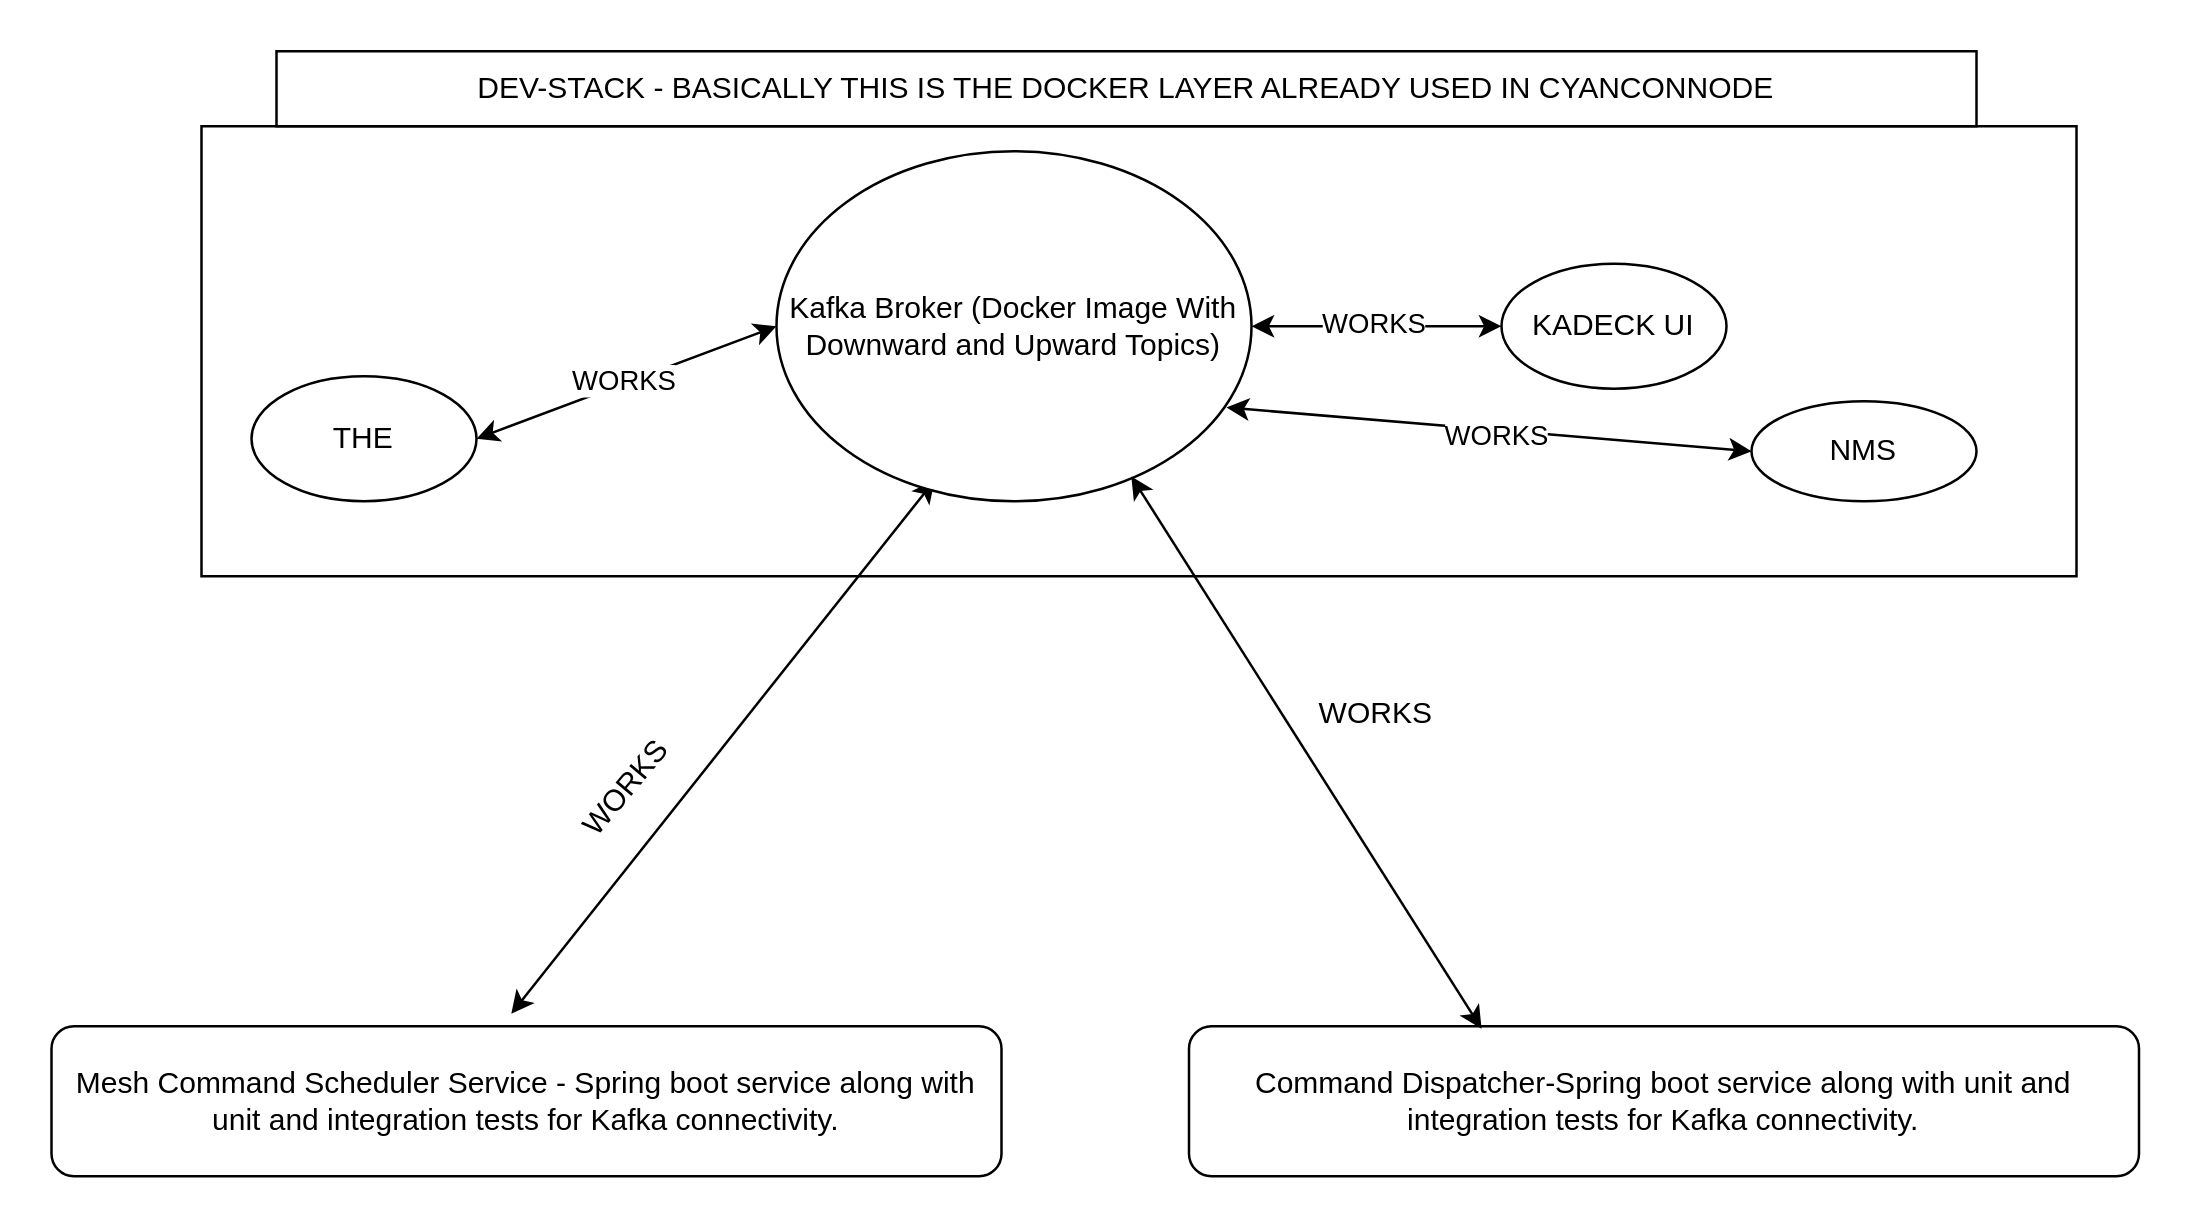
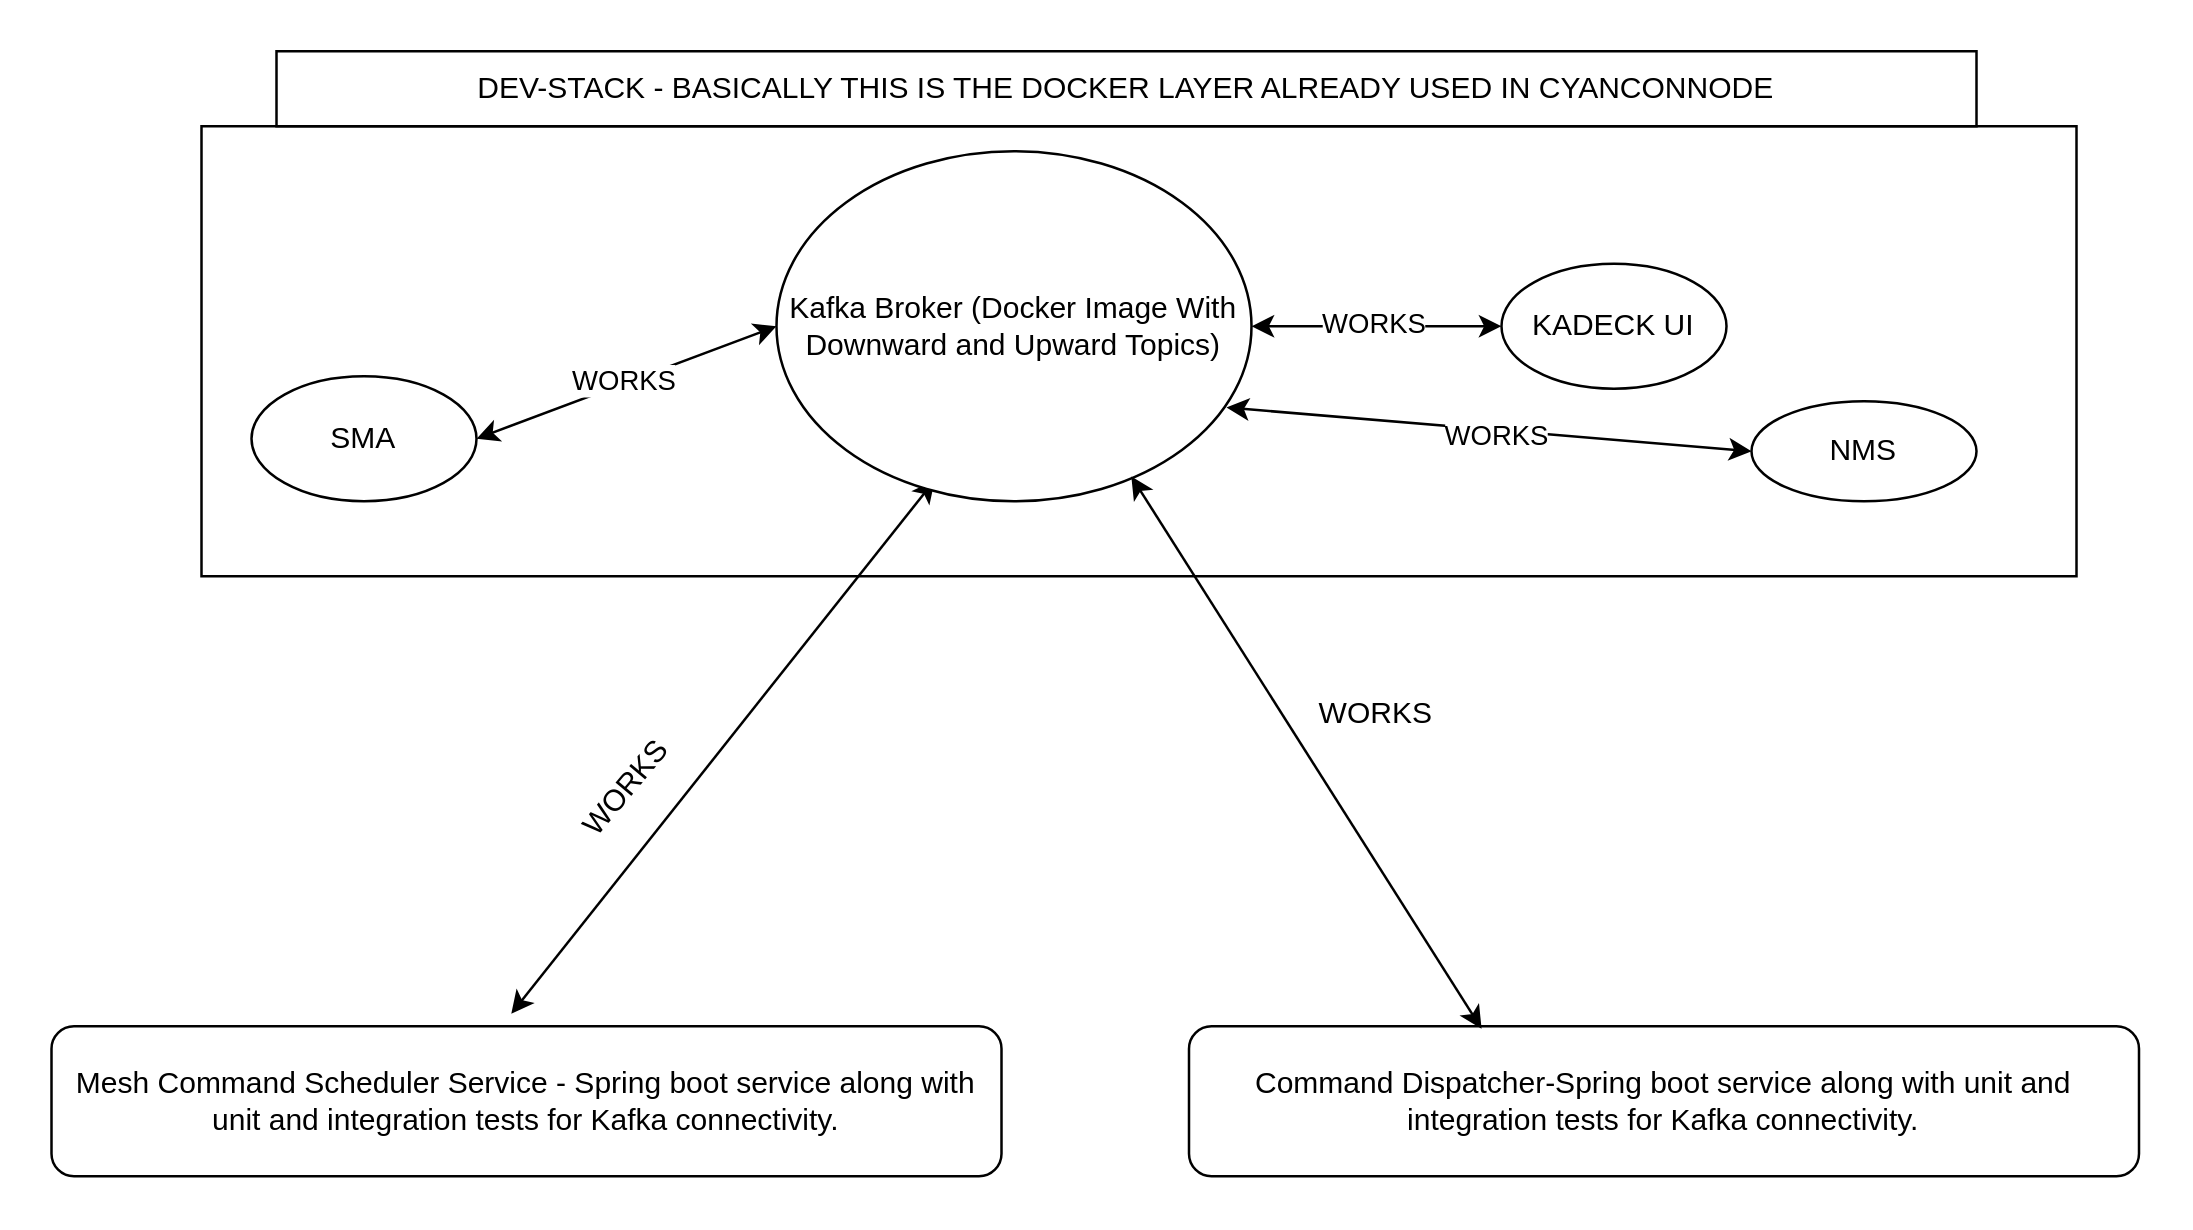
- <mxCell id="6" value="THE" style="ellipse;whiteSpace=wrap;html=1;" parent="1" vertex="1"><mxGeometry x="100" y="150" width="90" height="50" as="geometry" /></mxCell>
+ <mxCell id="6" value="SMA" style="ellipse;whiteSpace=wrap;html=1;" parent="1" vertex="1"><mxGeometry x="100" y="150" width="90" height="50" as="geometry" /></mxCell>
